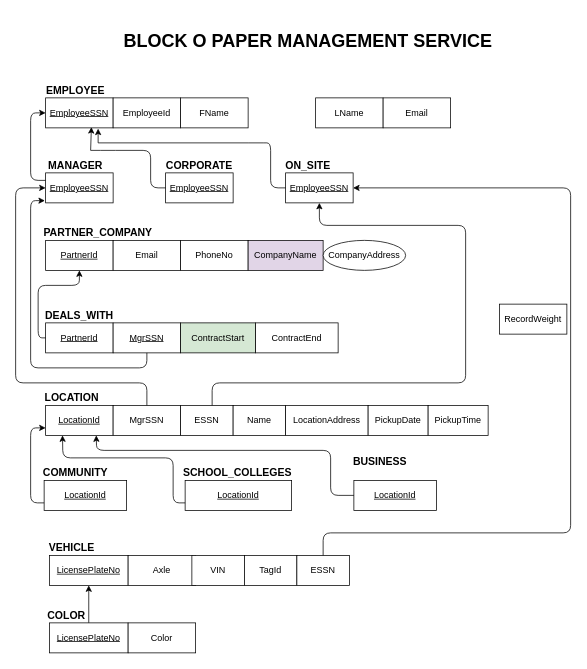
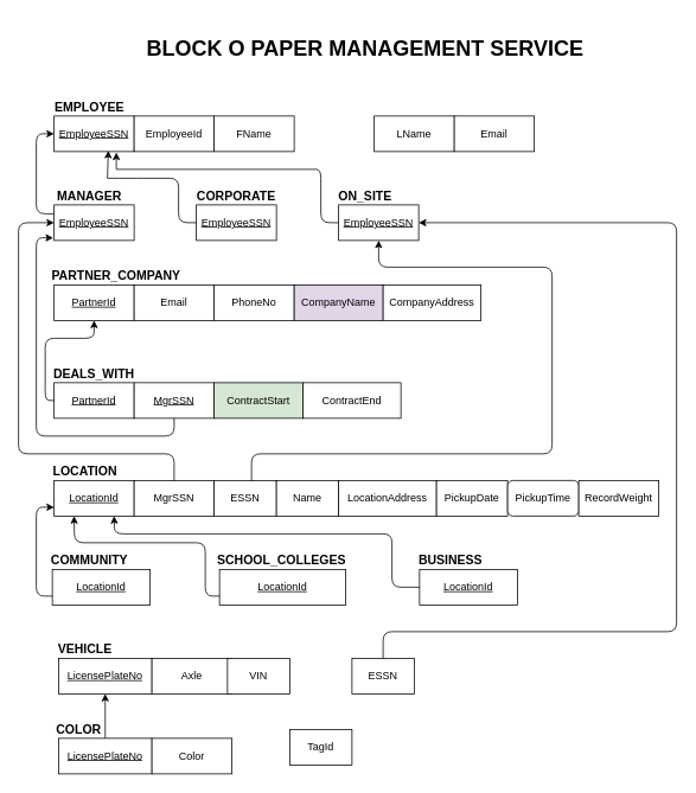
- <mxCell id="12" value="CompanyAddress" style="ellipse;whiteSpace=wrap;html=1;" vertex="1" parent="1"><mxGeometry x="430" y="320" width="110" height="40" as="geometry" /></mxCell>
+ <mxCell id="12" value="CompanyAddress" style="rounded=0;whiteSpace=wrap;html=1;" vertex="1" parent="1"><mxGeometry x="430" y="320" width="110" height="40" as="geometry" /></mxCell>
- <mxCell id="40" value="RecordWeight" style="rounded=0;whiteSpace=wrap;html=1;" vertex="1" parent="1"><mxGeometry x="665" y="405" width="90" height="40" as="geometry" /></mxCell>
+ <mxCell id="40" value="RecordWeight" style="rounded=0;whiteSpace=wrap;html=1;" vertex="1" parent="1"><mxGeometry x="650" y="540" width="90" height="40" as="geometry" /></mxCell>
- <mxCell id="39" value="PickupTime" style="rounded=0;whiteSpace=wrap;html=1;" vertex="1" parent="1"><mxGeometry x="570" y="540" width="80" height="40" as="geometry" /></mxCell>
+ <mxCell id="39" value="PickupTime" style="whiteSpace=wrap;html=1;rounded=1;" vertex="1" parent="1"><mxGeometry x="570" y="540" width="80" height="40" as="geometry" /></mxCell>
- <mxCell id="48" value="&lt;b&gt;&lt;font style=&quot;font-size: 14px&quot;&gt;BUSINESS&lt;/font&gt;&lt;/b&gt;" style="text;html=1;strokeColor=none;fillColor=none;align=center;verticalAlign=middle;whiteSpace=wrap;rounded=0;" vertex="1" parent="1"><mxGeometry x="456" y="605" width="100" height="20" as="geometry" /></mxCell>
+ <mxCell id="48" value="&lt;b&gt;&lt;font style=&quot;font-size: 14px&quot;&gt;BUSINESS&lt;/font&gt;&lt;/b&gt;" style="text;html=1;strokeColor=none;fillColor=none;align=center;verticalAlign=middle;whiteSpace=wrap;rounded=0;" vertex="1" parent="1"><mxGeometry x="456" y="620" width="100" height="20" as="geometry" /></mxCell>
- <mxCell id="55" value="TagId" style="rounded=0;whiteSpace=wrap;html=1;" vertex="1" parent="1"><mxGeometry x="325" y="740" width="70" height="40" as="geometry" /></mxCell>
+ <mxCell id="55" value="TagId" style="rounded=0;whiteSpace=wrap;html=1;" vertex="1" parent="1"><mxGeometry x="325" y="820" width="70" height="40" as="geometry" /></mxCell>
